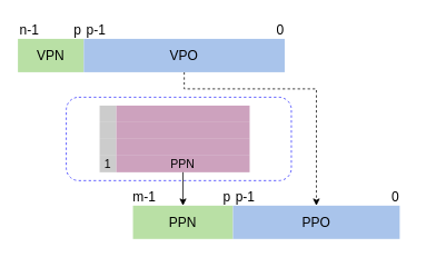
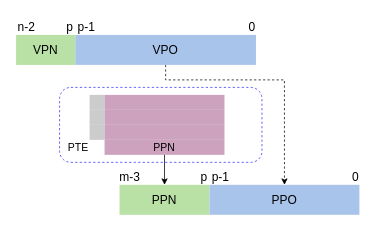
- <mxCell id="13" value="n-1" style="text;html=1;strokeColor=none;fillColor=none;align=center;verticalAlign=middle;whiteSpace=wrap;rounded=0;fontSize=16;" parent="1" vertex="1"><mxGeometry x="20" y="20" width="30" height="30" as="geometry" /></mxCell>
+ <mxCell id="13" value="n-2" style="text;html=1;strokeColor=none;fillColor=none;align=center;verticalAlign=middle;whiteSpace=wrap;rounded=0;fontSize=16;" parent="1" vertex="1"><mxGeometry x="20" y="20" width="30" height="30" as="geometry" /></mxCell>
+ <mxCell id="28" value="PTE" style="text;html=1;strokeColor=none;fillColor=none;align=center;verticalAlign=middle;whiteSpace=wrap;rounded=0;fontSize=14;" parent="1" vertex="1"><mxGeometry x="89" y="186" width="30" height="20" as="geometry" /></mxCell>
- <mxCell id="26" value="&lt;font style=&quot;font-size: 14px;&quot;&gt;1&lt;/font&gt;" style="rounded=0;whiteSpace=wrap;html=1;fillColor=#CCCCCC;gradientColor=none;strokeColor=none;fontSize=16;" parent="25" vertex="1"><mxGeometry width="20" height="20" as="geometry" /></mxCell>
- <mxCell id="6" value="m-1" style="text;html=1;strokeColor=none;fillColor=none;align=center;verticalAlign=middle;whiteSpace=wrap;rounded=0;fontSize=16;" parent="1" vertex="1"><mxGeometry x="158" y="220" width="30" height="30" as="geometry" /></mxCell>
+ <mxCell id="6" value="m-3" style="text;html=1;strokeColor=none;fillColor=none;align=center;verticalAlign=middle;whiteSpace=wrap;rounded=0;fontSize=16;" parent="1" vertex="1"><mxGeometry x="158" y="220" width="30" height="30" as="geometry" /></mxCell>
